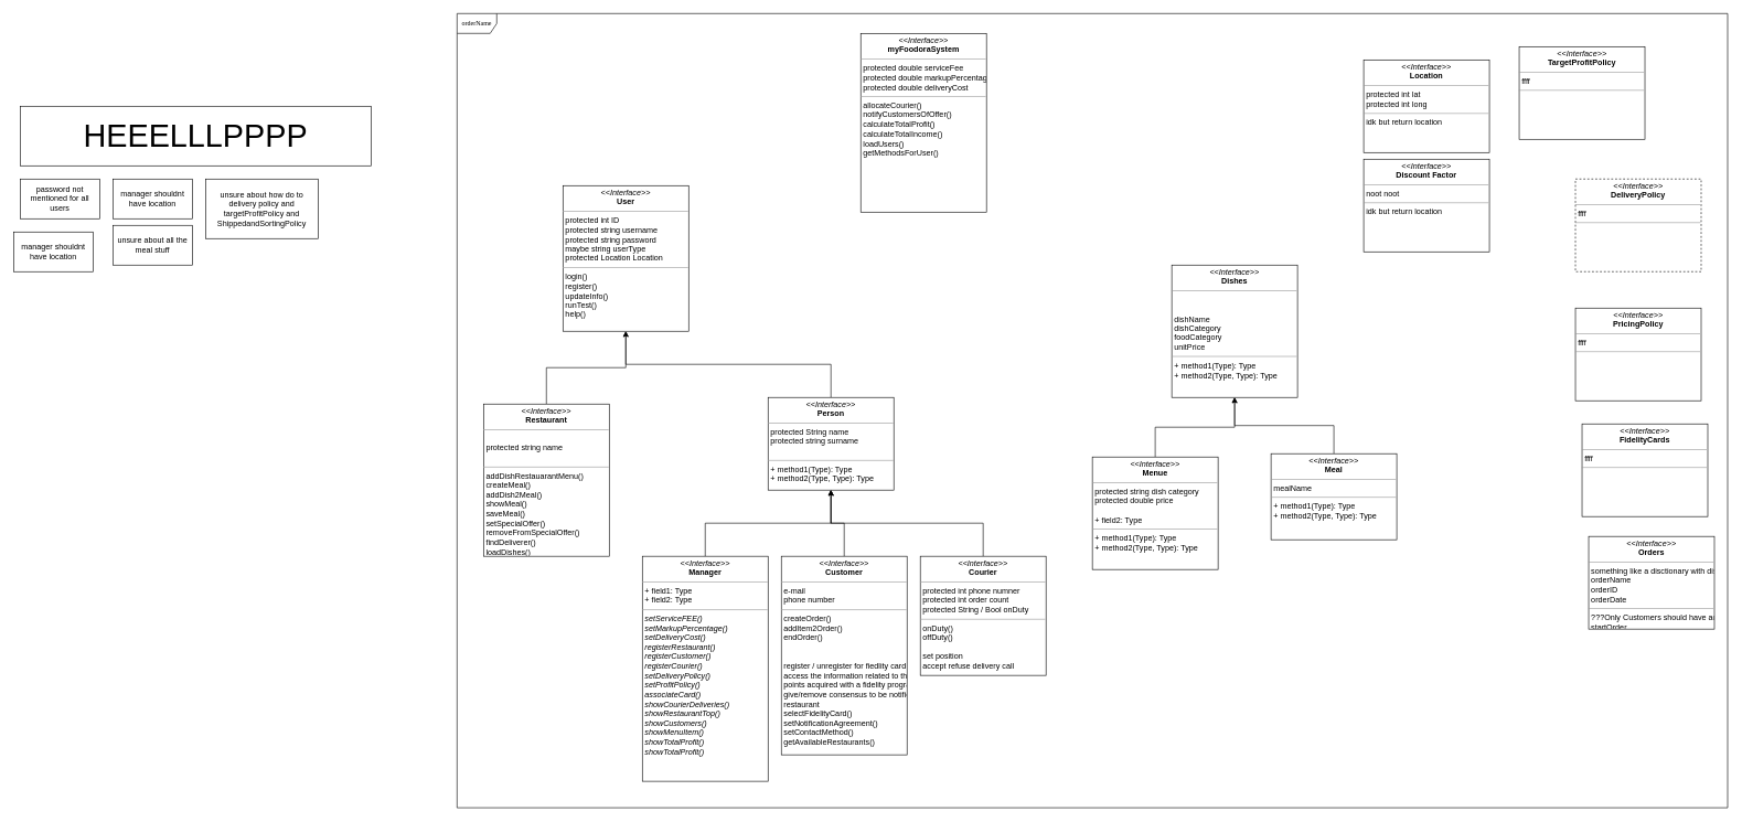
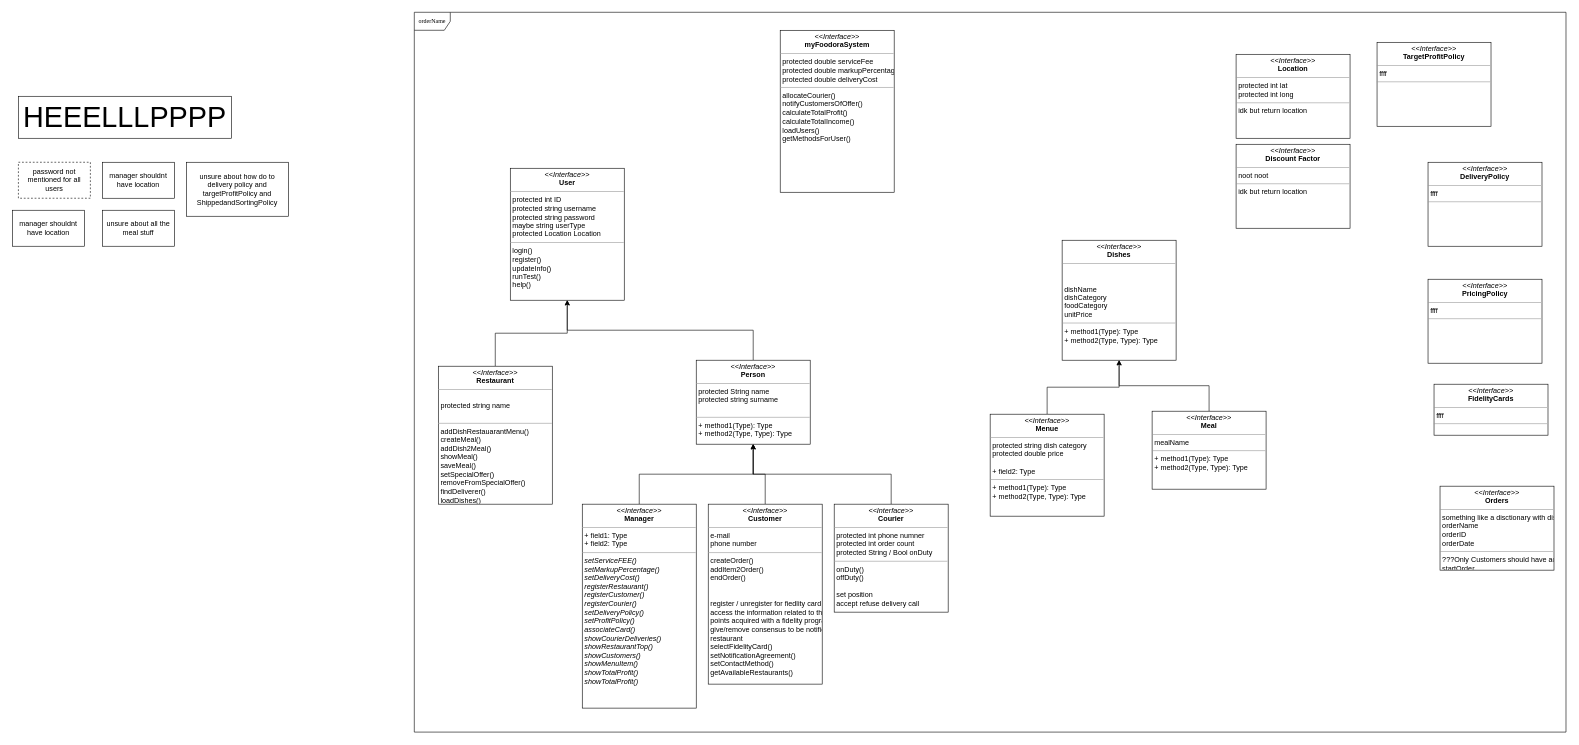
- <mxCell id="29" value="&lt;font style=&quot;font-size: 48px;&quot;&gt;HEEELLLPPPP&lt;/font&gt;" style="whiteSpace=wrap;html=1;" vertex="1" parent="1"><mxGeometry x="30" y="160" width="530" height="90" as="geometry" /></mxCell>
+ <mxCell id="29" value="&lt;font style=&quot;font-size: 48px;&quot;&gt;HEEELLLPPPP&lt;/font&gt;" style="whiteSpace=wrap;html=1;" vertex="1" parent="1"><mxGeometry x="30" y="160" width="355" height="70" as="geometry" /></mxCell>
- <mxCell id="7" value="password not mentioned for all users" style="whiteSpace=wrap;html=1;" vertex="1" parent="1"><mxGeometry x="30" y="270" width="120" height="60" as="geometry" /></mxCell>
+ <mxCell id="7" value="password not mentioned for all users" style="whiteSpace=wrap;html=1;dashed=1;" vertex="1" parent="1"><mxGeometry x="30" y="270" width="120" height="60" as="geometry" /></mxCell>
- <mxCell id="26" value="&lt;p style=&quot;margin:0px;margin-top:4px;text-align:center;&quot;&gt;&lt;i&gt;&amp;lt;&amp;lt;Interface&amp;gt;&amp;gt;&lt;/i&gt;&lt;br&gt;&lt;b&gt;DeliveryPolicy&lt;/b&gt;&lt;/p&gt;&lt;hr size=&quot;1&quot;&gt;&lt;p style=&quot;margin:0px;margin-left:4px;&quot;&gt;ffff&lt;/p&gt;&lt;hr size=&quot;1&quot;&gt;&lt;p style=&quot;margin:0px;margin-left:4px;&quot;&gt;&lt;br&gt;&lt;/p&gt;" style="verticalAlign=top;align=left;overflow=fill;fontSize=12;fontFamily=Helvetica;html=1;rounded=0;shadow=0;comic=0;labelBackgroundColor=none;strokeWidth=1;dashed=1;" vertex="1" parent="1"><mxGeometry x="2380" y="270" width="190" height="140" as="geometry" /></mxCell>
+ <mxCell id="26" value="&lt;p style=&quot;margin:0px;margin-top:4px;text-align:center;&quot;&gt;&lt;i&gt;&amp;lt;&amp;lt;Interface&amp;gt;&amp;gt;&lt;/i&gt;&lt;br&gt;&lt;b&gt;DeliveryPolicy&lt;/b&gt;&lt;/p&gt;&lt;hr size=&quot;1&quot;&gt;&lt;p style=&quot;margin:0px;margin-left:4px;&quot;&gt;ffff&lt;/p&gt;&lt;hr size=&quot;1&quot;&gt;&lt;p style=&quot;margin:0px;margin-left:4px;&quot;&gt;&lt;br&gt;&lt;/p&gt;" style="verticalAlign=top;align=left;overflow=fill;fontSize=12;fontFamily=Helvetica;html=1;rounded=0;shadow=0;comic=0;labelBackgroundColor=none;strokeWidth=1" vertex="1" parent="1"><mxGeometry x="2380" y="270" width="190" height="140" as="geometry" /></mxCell>
- <mxCell id="24" value="unsure about all the meal stuff" style="whiteSpace=wrap;html=1;" vertex="1" parent="1"><mxGeometry x="170" y="340" width="120" height="60" as="geometry" /></mxCell>
+ <mxCell id="24" value="unsure about all the meal stuff" style="whiteSpace=wrap;html=1;" vertex="1" parent="1"><mxGeometry x="170" y="350" width="120" height="60" as="geometry" /></mxCell>
- <mxCell id="31" value="&lt;p style=&quot;margin:0px;margin-top:4px;text-align:center;&quot;&gt;&lt;i&gt;&amp;lt;&amp;lt;Interface&amp;gt;&amp;gt;&lt;/i&gt;&lt;br&gt;&lt;b&gt;FidelityCards&lt;/b&gt;&lt;/p&gt;&lt;hr size=&quot;1&quot;&gt;&lt;p style=&quot;margin:0px;margin-left:4px;&quot;&gt;ffff&lt;/p&gt;&lt;hr size=&quot;1&quot;&gt;&lt;p style=&quot;margin:0px;margin-left:4px;&quot;&gt;&lt;br&gt;&lt;/p&gt;" style="verticalAlign=top;align=left;overflow=fill;fontSize=12;fontFamily=Helvetica;html=1;rounded=0;shadow=0;comic=0;labelBackgroundColor=none;strokeWidth=1" vertex="1" parent="1"><mxGeometry x="2390" y="640" width="190" height="140" as="geometry" /></mxCell>
+ <mxCell id="31" value="&lt;p style=&quot;margin:0px;margin-top:4px;text-align:center;&quot;&gt;&lt;i&gt;&amp;lt;&amp;lt;Interface&amp;gt;&amp;gt;&lt;/i&gt;&lt;br&gt;&lt;b&gt;FidelityCards&lt;/b&gt;&lt;/p&gt;&lt;hr size=&quot;1&quot;&gt;&lt;p style=&quot;margin:0px;margin-left:4px;&quot;&gt;ffff&lt;/p&gt;&lt;hr size=&quot;1&quot;&gt;&lt;p style=&quot;margin:0px;margin-left:4px;&quot;&gt;&lt;br&gt;&lt;/p&gt;" style="verticalAlign=top;align=left;overflow=fill;fontSize=12;fontFamily=Helvetica;html=1;rounded=0;shadow=0;comic=0;labelBackgroundColor=none;strokeWidth=1" vertex="1" parent="1"><mxGeometry x="2390" y="640" width="190" height="85" as="geometry" /></mxCell>
